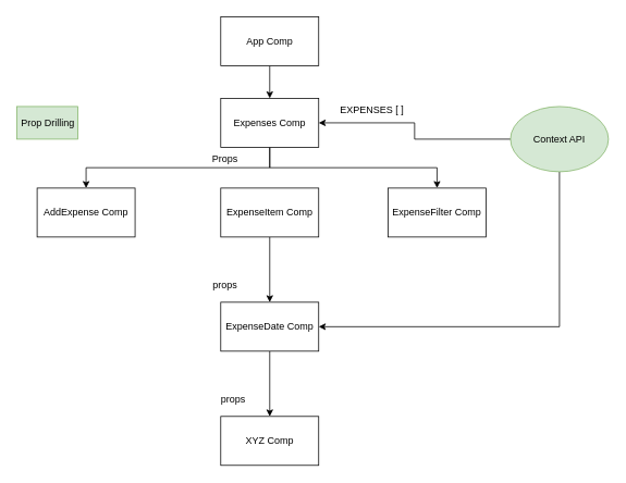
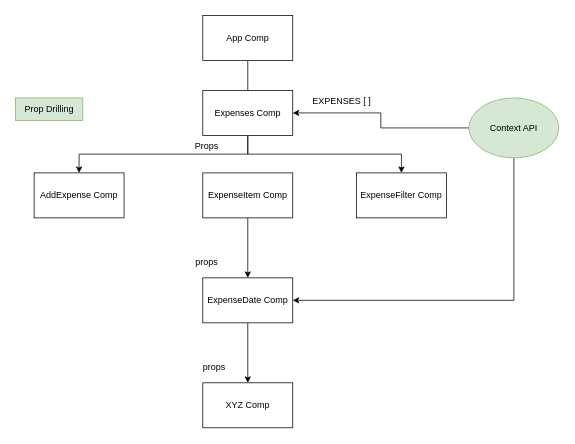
- <mxCell id="2" value="" style="edgeStyle=orthogonalEdgeStyle;rounded=0;orthogonalLoop=1;jettySize=auto;html=1;" edge="1" parent="1" source="3" target="6"><mxGeometry relative="1" as="geometry" /></mxCell>
+ <mxCell id="2" value="" style="edgeStyle=orthogonalEdgeStyle;rounded=0;orthogonalLoop=1;jettySize=auto;html=1;endArrow=none;" edge="1" parent="1" source="3" target="6"><mxGeometry relative="1" as="geometry" /></mxCell>
- <mxCell id="18" value="Prop Drilling" style="text;html=1;align=center;verticalAlign=middle;resizable=0;points=[];autosize=1;strokeColor=#82b366;fillColor=#d5e8d4;" vertex="1" parent="1"><mxGeometry x="20" y="130" width="75" height="40" as="geometry" /></mxCell>
+ <mxCell id="18" value="Prop Drilling" style="text;html=1;align=center;verticalAlign=middle;resizable=0;points=[];autosize=1;strokeColor=#82b366;fillColor=#d5e8d4;" vertex="1" parent="1"><mxGeometry x="20" y="130" width="90" height="30" as="geometry" /></mxCell>
